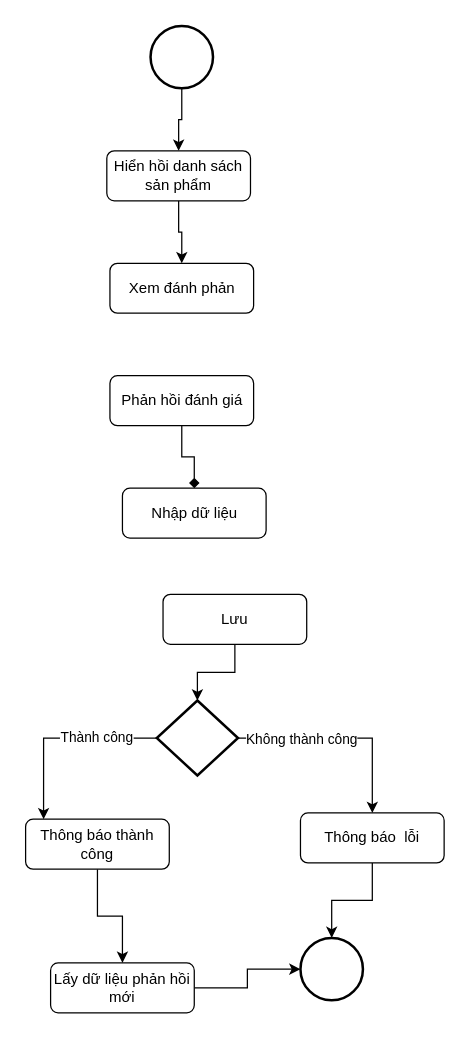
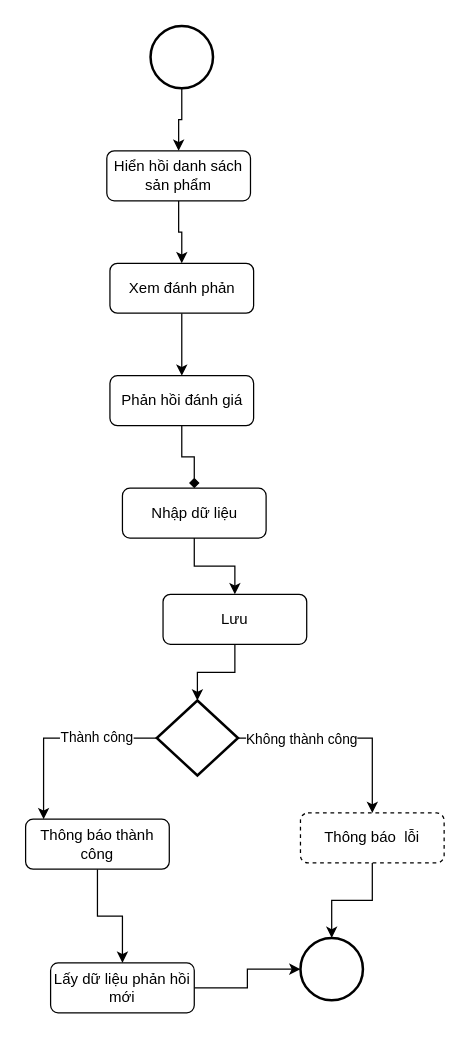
+ <mxCell id="7" value="" style="edgeStyle=orthogonalEdgeStyle;rounded=0;orthogonalLoop=1;jettySize=auto;html=1;" edge="1" parent="1" source="8" target="10"><mxGeometry relative="1" as="geometry" /></mxCell>
+ <mxCell id="11" value="" style="edgeStyle=orthogonalEdgeStyle;rounded=0;orthogonalLoop=1;jettySize=auto;html=1;" edge="1" parent="1" source="12" target="14"><mxGeometry relative="1" as="geometry" /></mxCell>
- <mxCell id="25" value="Thông báo&amp;nbsp; lỗi" style="rounded=1;whiteSpace=wrap;html=1;" vertex="1" parent="1"><mxGeometry x="240" y="650" width="115" height="40" as="geometry" /></mxCell>
+ <mxCell id="25" value="Thông báo&amp;nbsp; lỗi" style="rounded=1;whiteSpace=wrap;html=1;dashed=1;" vertex="1" parent="1"><mxGeometry x="240" y="650" width="115" height="40" as="geometry" /></mxCell>
